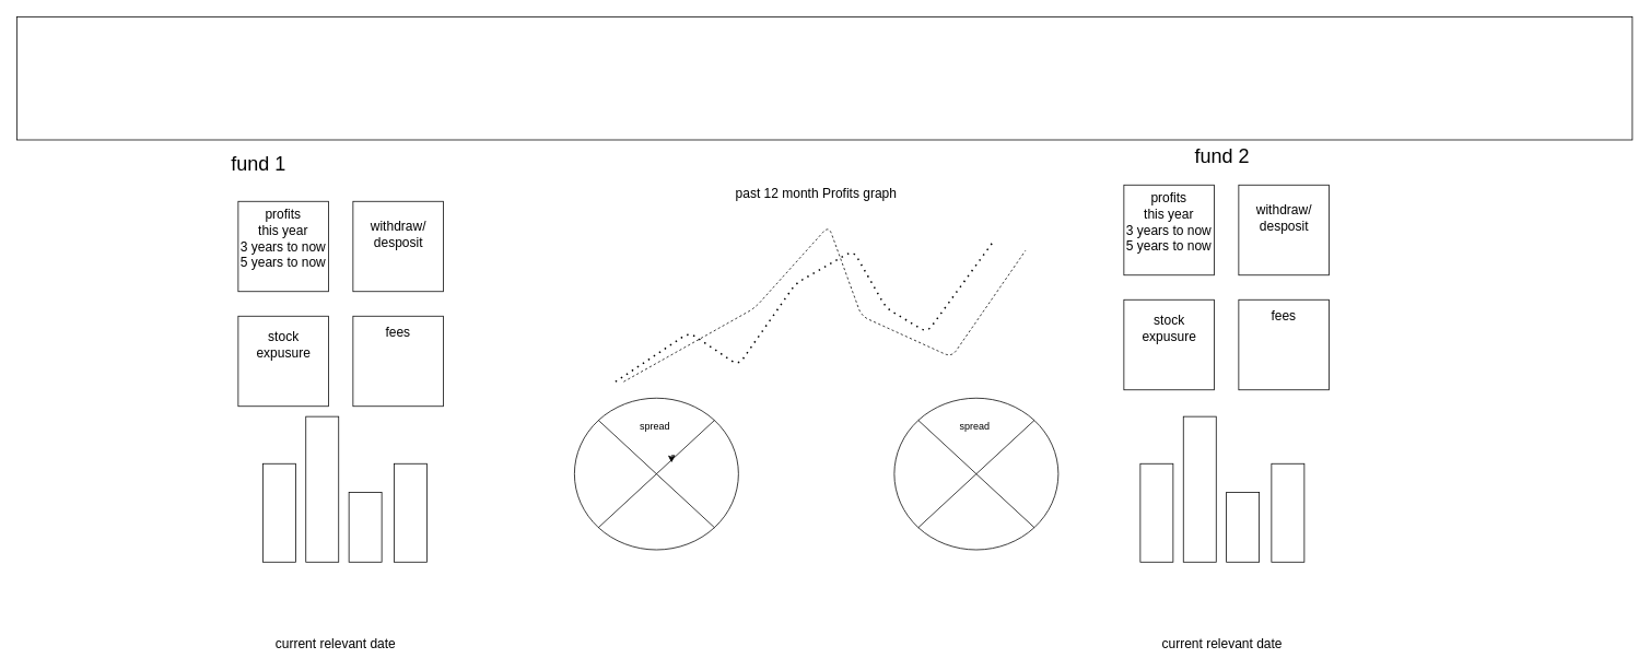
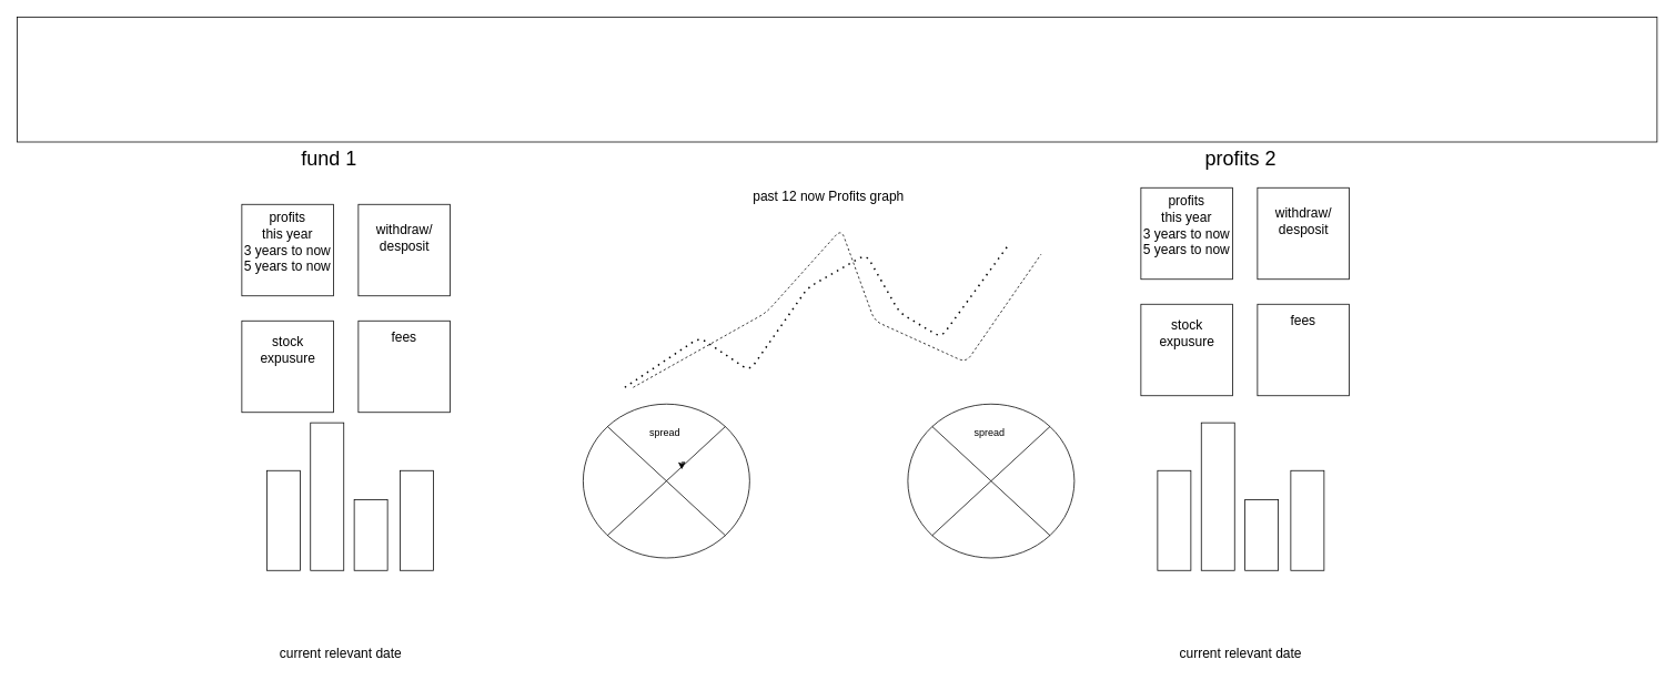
- <mxCell id="3" value="&lt;font style=&quot;font-size: 24px&quot;&gt;fund 2&lt;/font&gt;" style="text;html=1;strokeColor=none;fillColor=none;align=center;verticalAlign=middle;whiteSpace=wrap;rounded=0;" parent="1" vertex="1"><mxGeometry x="1400" y="185" width="180" height="10" as="geometry" /></mxCell>
+ <mxCell id="3" value="&lt;font style=&quot;font-size: 24px&quot;&gt;profits 2&lt;/font&gt;" style="text;html=1;strokeColor=none;fillColor=none;align=center;verticalAlign=middle;whiteSpace=wrap;rounded=0;" parent="1" vertex="1"><mxGeometry x="1400" y="185" width="180" height="10" as="geometry" /></mxCell>
- <mxCell id="2" value="&lt;font style=&quot;font-size: 24px&quot;&gt;fund 1&lt;/font&gt;" style="text;html=1;strokeColor=none;fillColor=none;align=center;verticalAlign=middle;whiteSpace=wrap;rounded=0;" parent="1" vertex="1"><mxGeometry x="270" y="180" width="90" height="40" as="geometry" /></mxCell>
+ <mxCell id="2" value="&lt;font style=&quot;font-size: 24px&quot;&gt;fund 1&lt;/font&gt;" style="text;html=1;strokeColor=none;fillColor=none;align=center;verticalAlign=middle;whiteSpace=wrap;rounded=0;" parent="1" vertex="1"><mxGeometry x="350" y="170" width="90" height="40" as="geometry" /></mxCell>
- <mxCell id="24" value="&lt;font size=&quot;3&quot;&gt;past 12 month Profits graph&lt;/font&gt;" style="text;html=1;strokeColor=none;fillColor=none;align=center;verticalAlign=middle;whiteSpace=wrap;rounded=0;" parent="1" vertex="1"><mxGeometry x="880" y="215" width="230" height="40" as="geometry" /></mxCell>
+ <mxCell id="24" value="&lt;font size=&quot;3&quot;&gt;past 12 now Profits graph&lt;/font&gt;" style="text;html=1;strokeColor=none;fillColor=none;align=center;verticalAlign=middle;whiteSpace=wrap;rounded=0;" parent="1" vertex="1"><mxGeometry x="880" y="215" width="230" height="40" as="geometry" /></mxCell>
